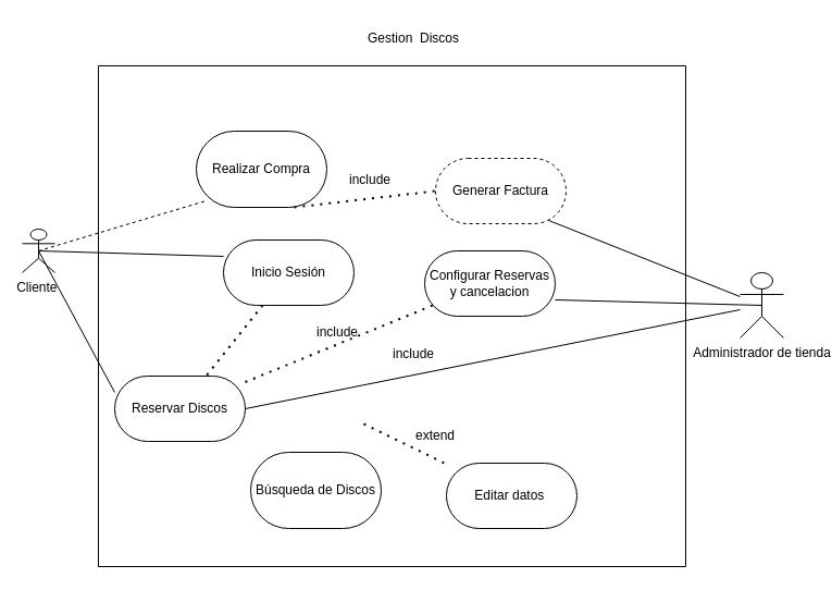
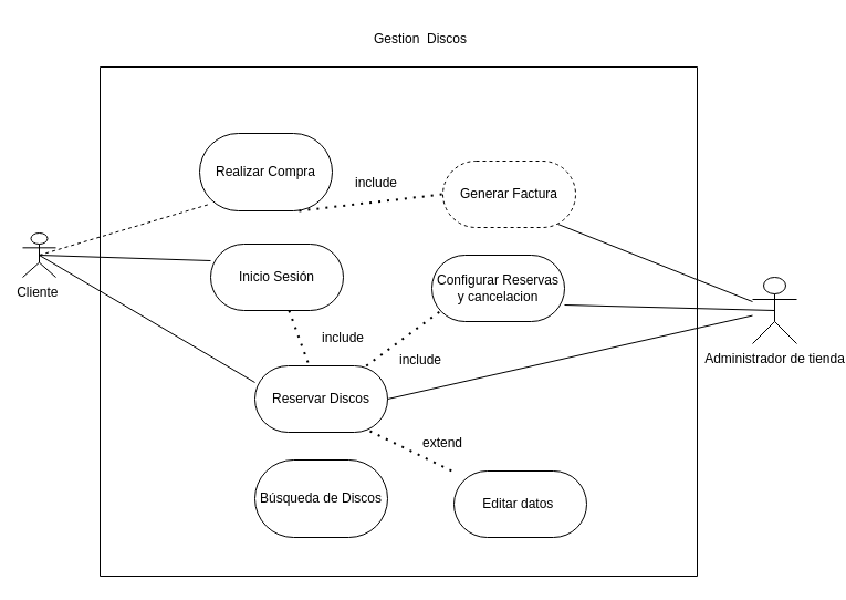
- <mxCell id="5" value="Inicio Sesión" style="rounded=1;whiteSpace=wrap;html=1;arcSize=50;" vertex="1" parent="4"><mxGeometry x="115" y="160" width="120" height="60" as="geometry" /></mxCell>
+ <mxCell id="5" value="Inicio Sesión" style="rounded=1;whiteSpace=wrap;html=1;arcSize=50;" vertex="1" parent="4"><mxGeometry x="100" y="160" width="120" height="60" as="geometry" /></mxCell>
- <mxCell id="7" value="Reservar Discos&lt;br&gt;" style="rounded=1;whiteSpace=wrap;html=1;arcSize=50;" vertex="1" parent="4"><mxGeometry x="15" y="285" width="120" height="60" as="geometry" /></mxCell>
+ <mxCell id="7" value="Reservar Discos&lt;br&gt;" style="rounded=1;whiteSpace=wrap;html=1;arcSize=50;" vertex="1" parent="4"><mxGeometry x="140" y="270" width="120" height="60" as="geometry" /></mxCell>
